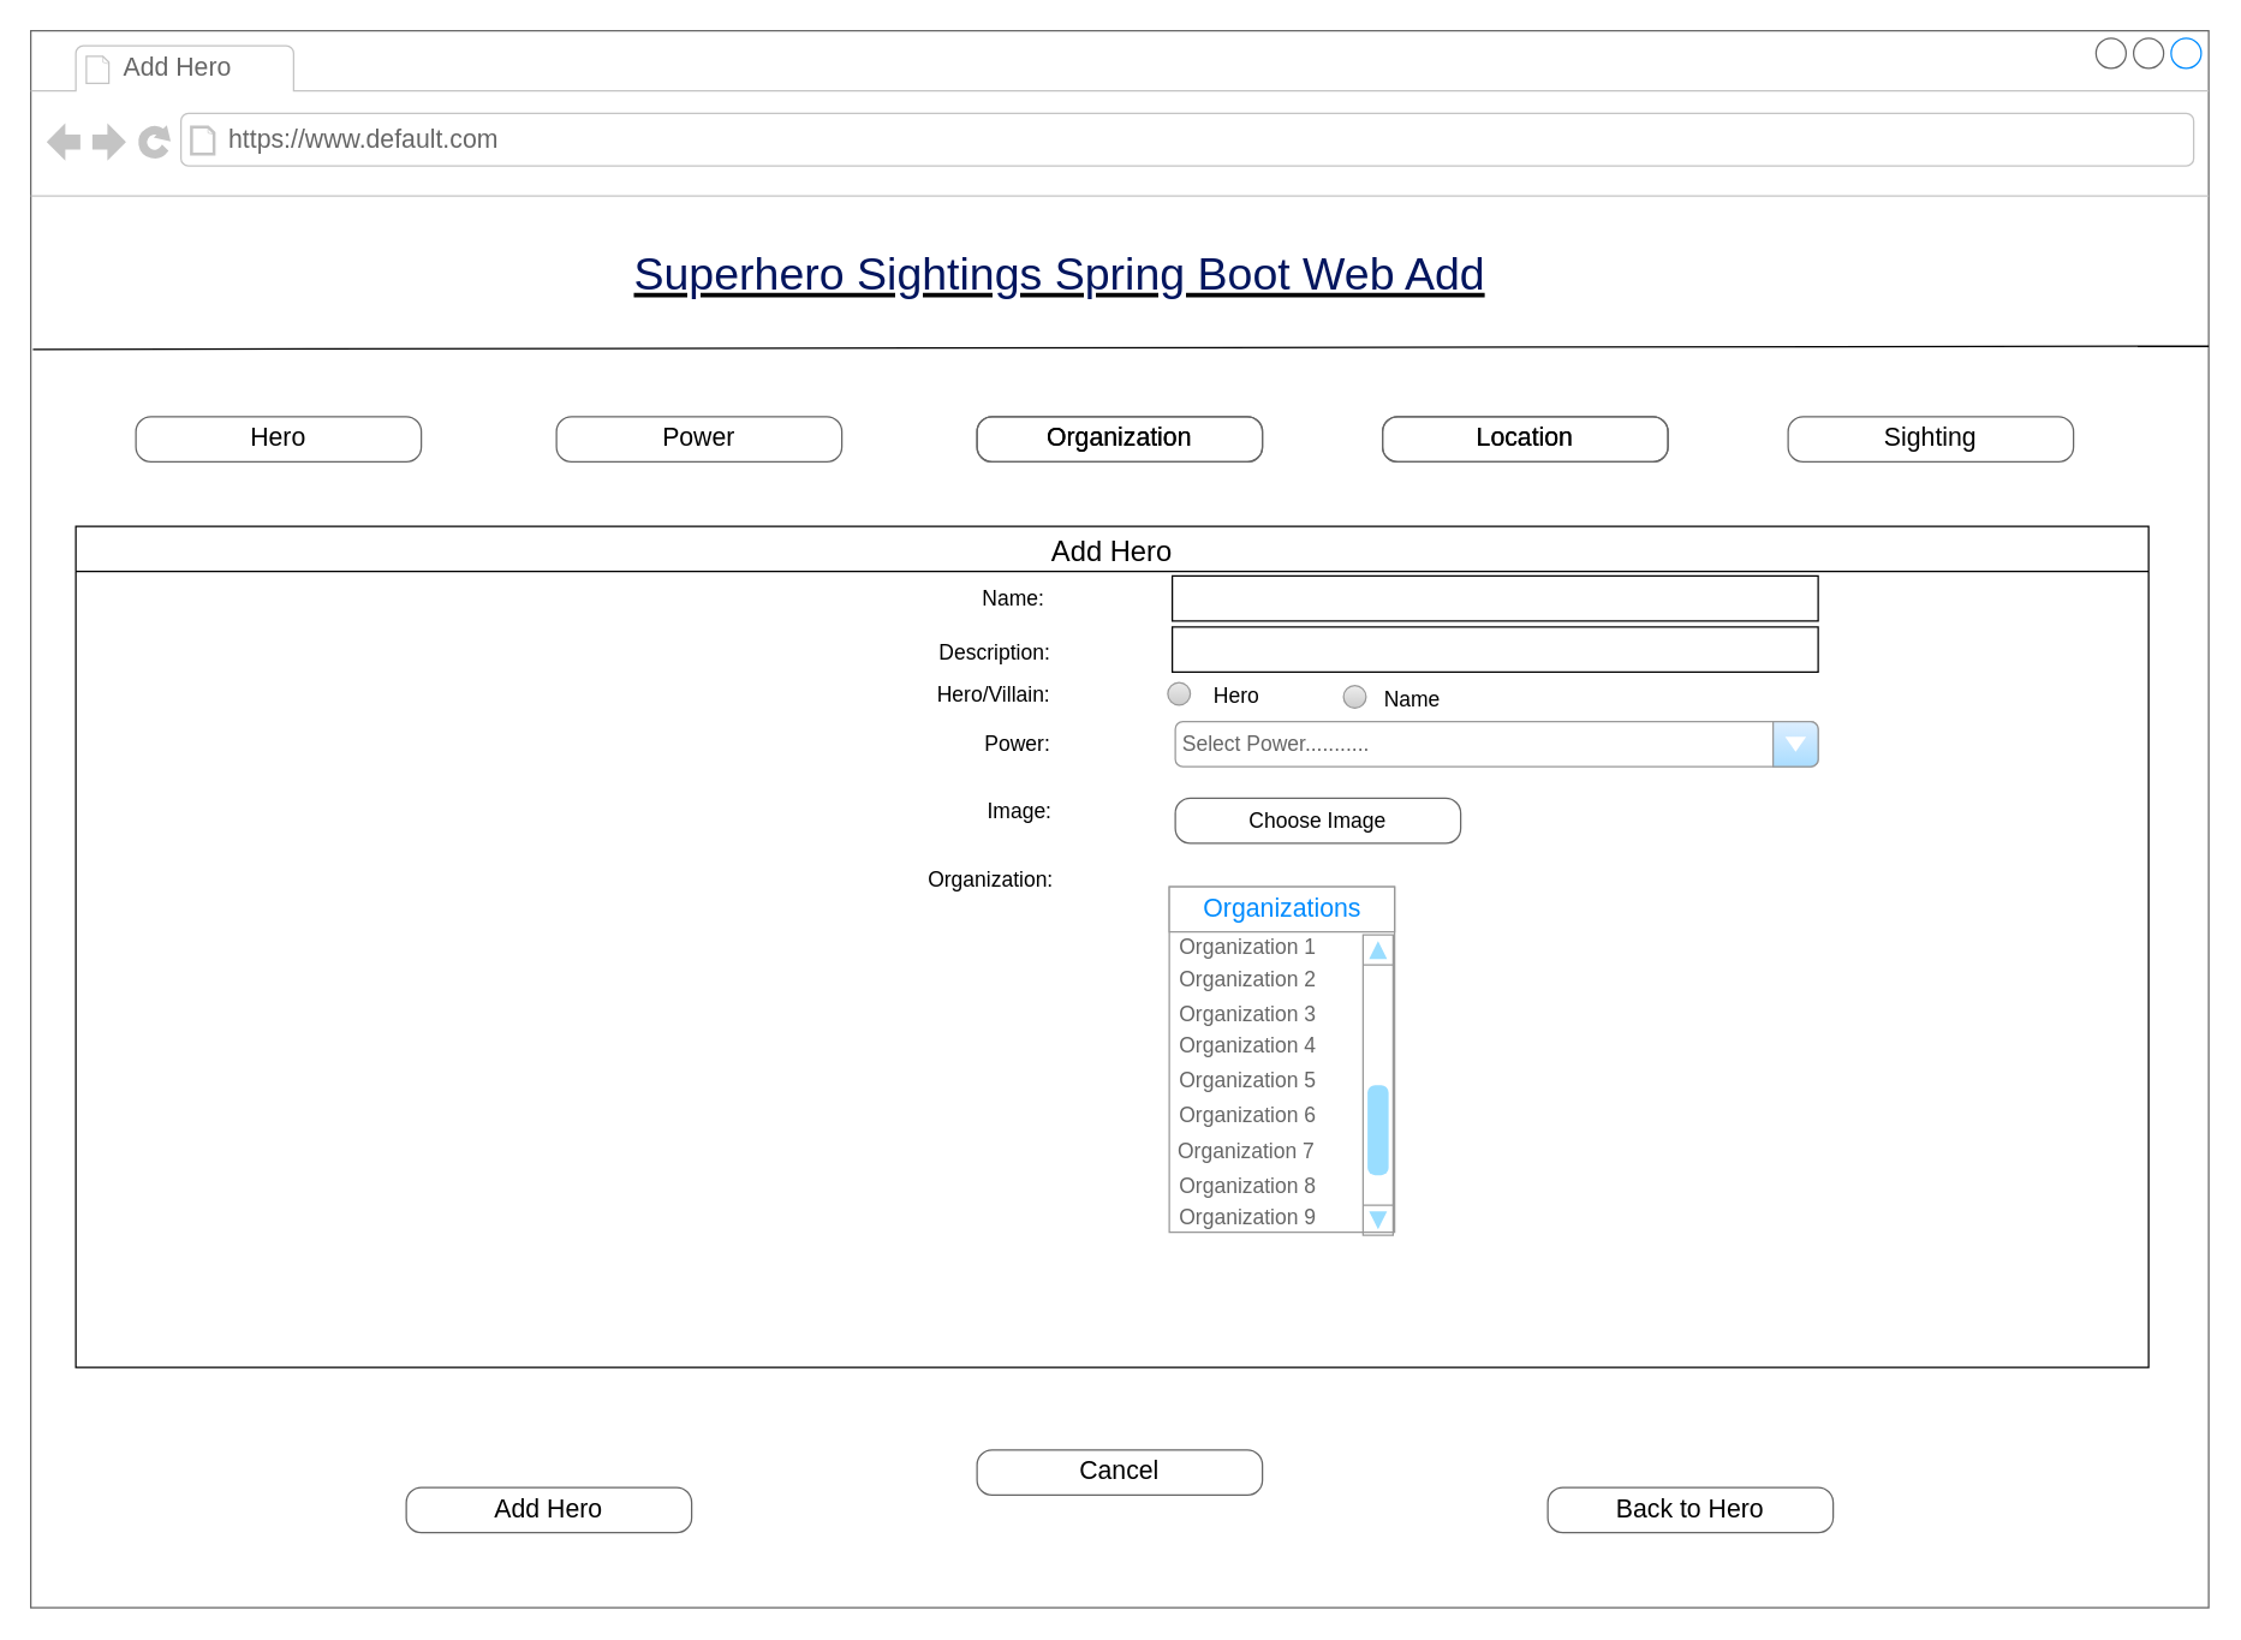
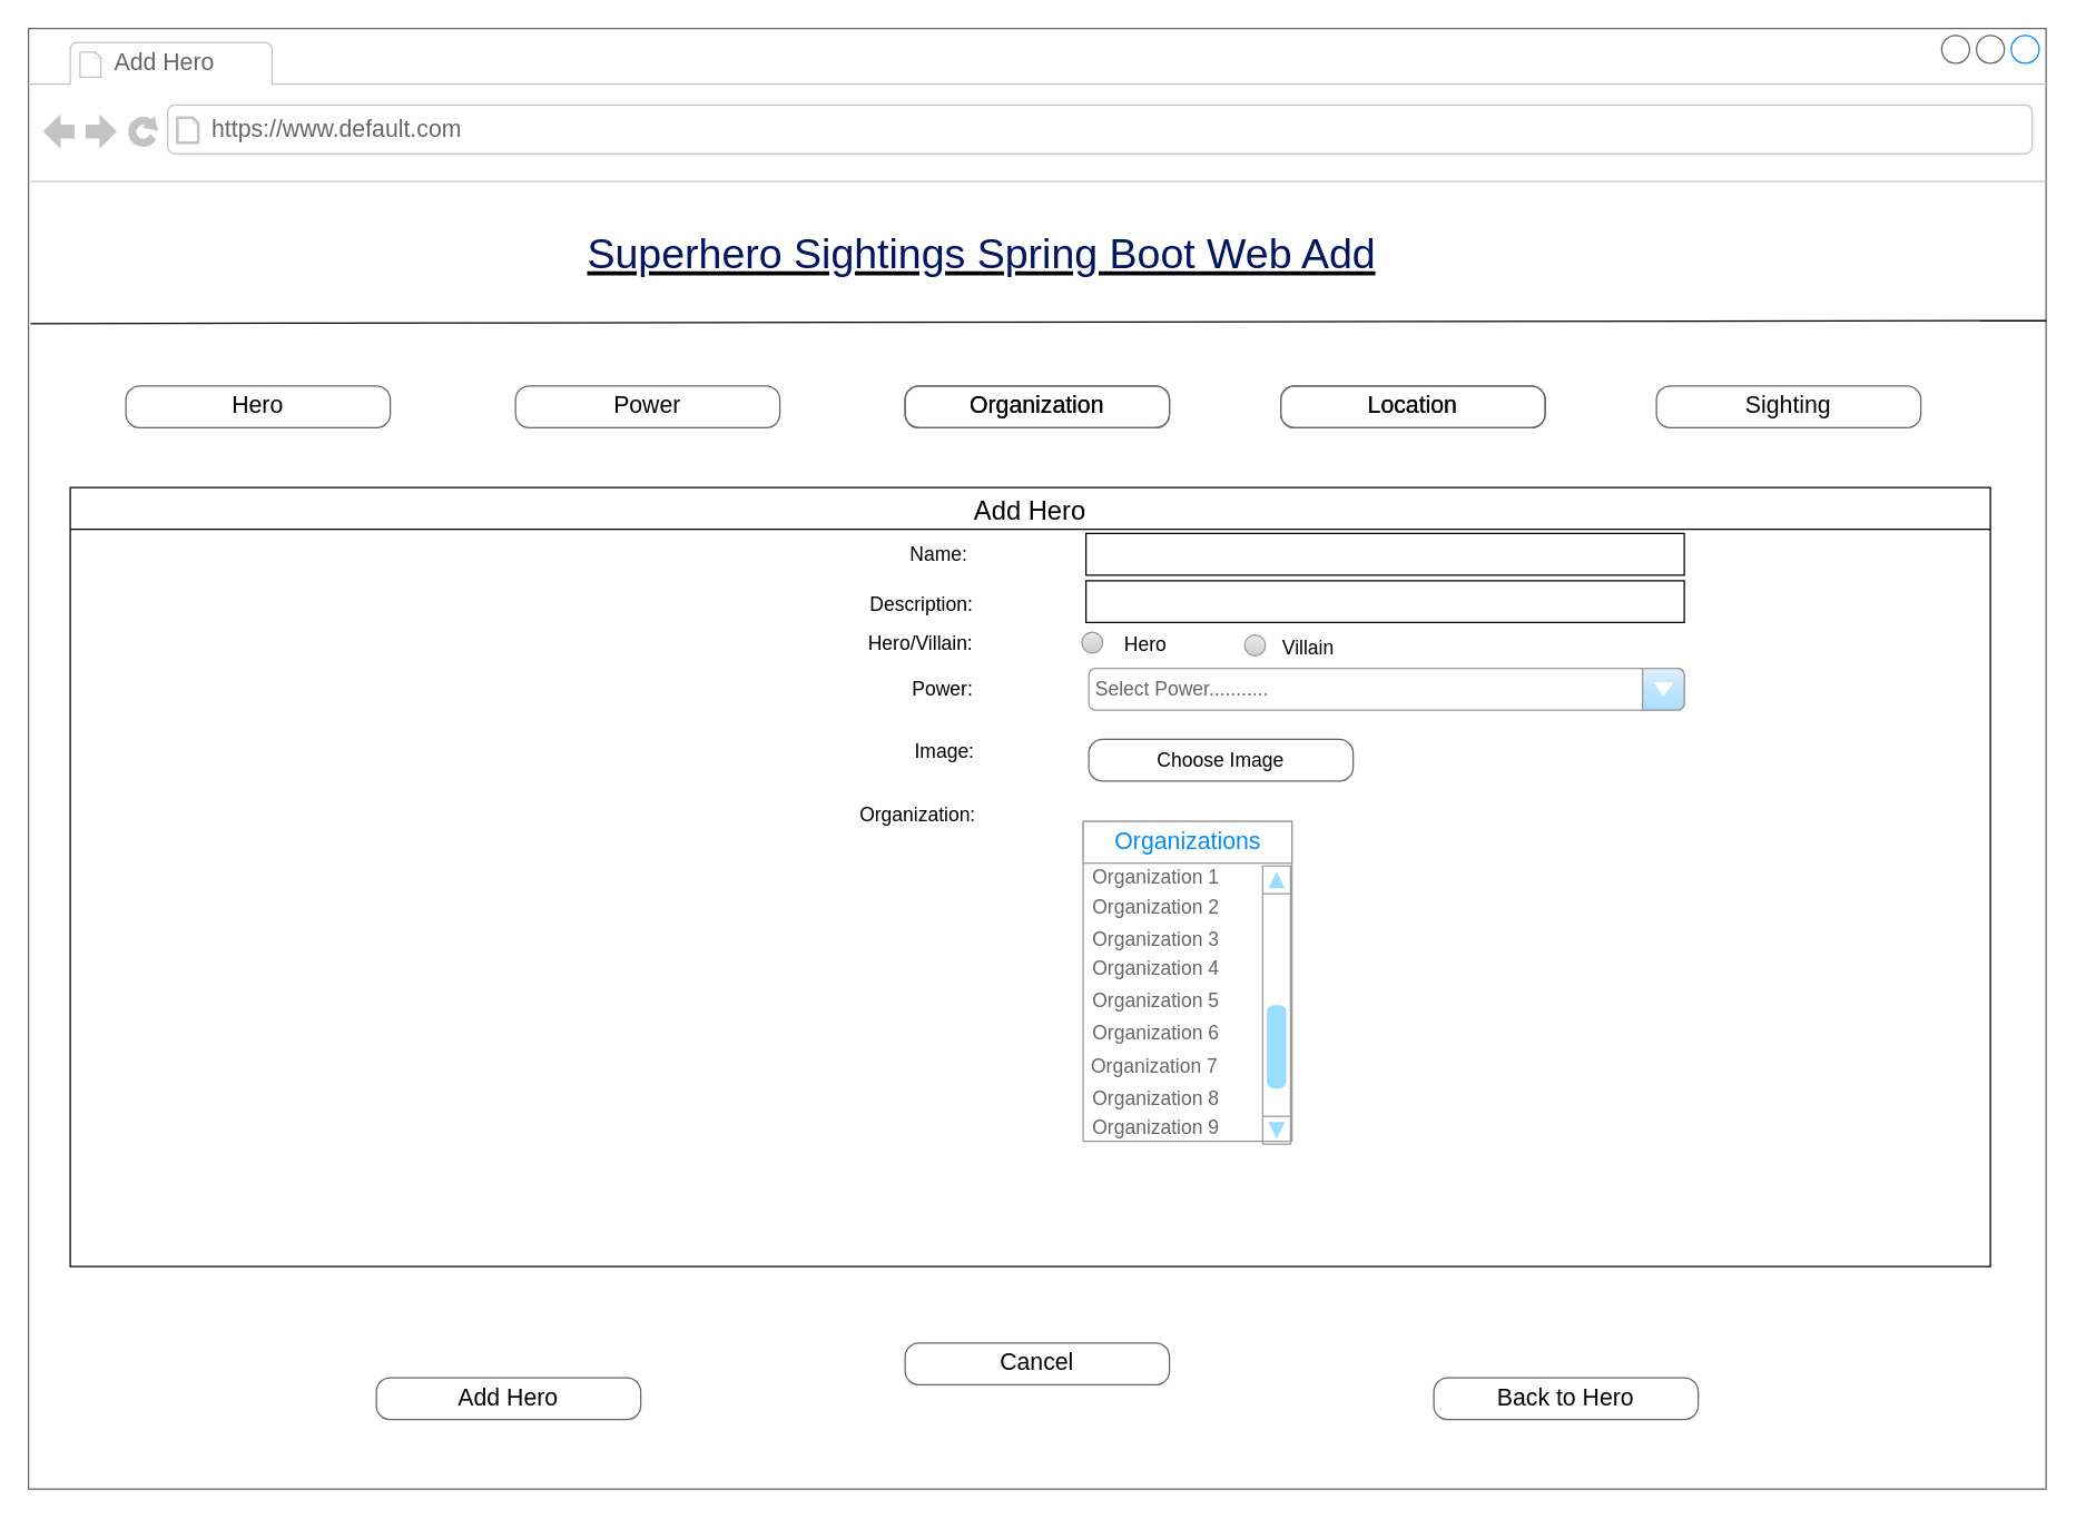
- <mxCell id="30" value="Name" style="text;html=1;strokeColor=none;fillColor=none;align=center;verticalAlign=middle;whiteSpace=wrap;rounded=0;fontSize=14;" parent="1" vertex="1"><mxGeometry x="910" y="450" width="60" height="30" as="geometry" /></mxCell>
+ <mxCell id="30" value="Villain" style="text;html=1;strokeColor=none;fillColor=none;align=center;verticalAlign=middle;whiteSpace=wrap;rounded=0;fontSize=14;" parent="1" vertex="1"><mxGeometry x="910" y="450" width="60" height="30" as="geometry" /></mxCell>
